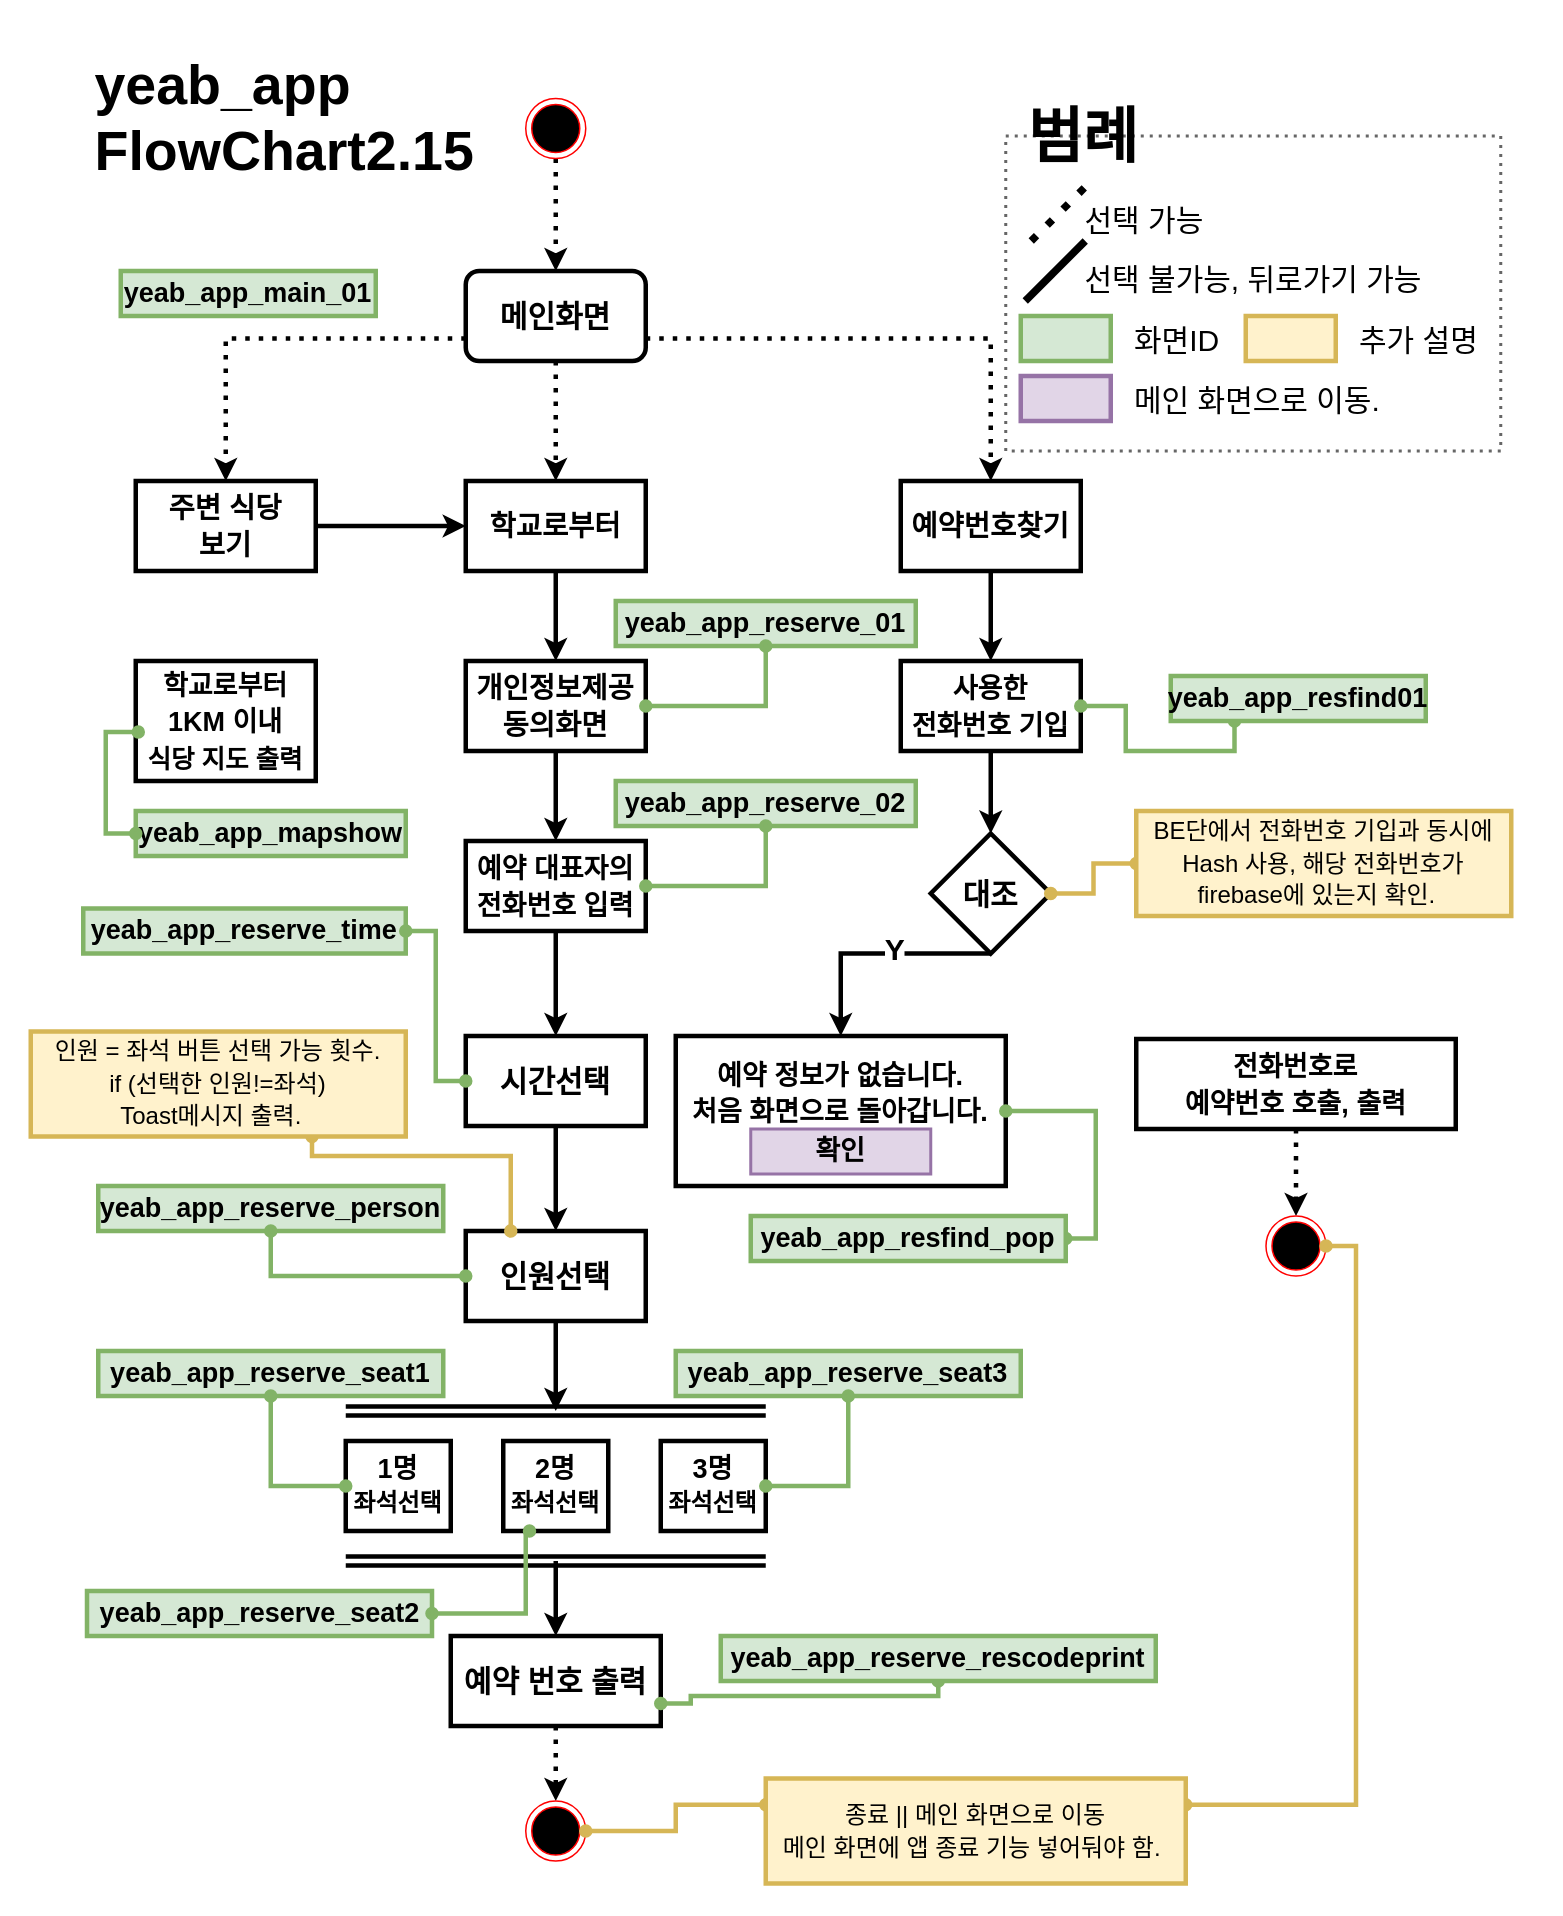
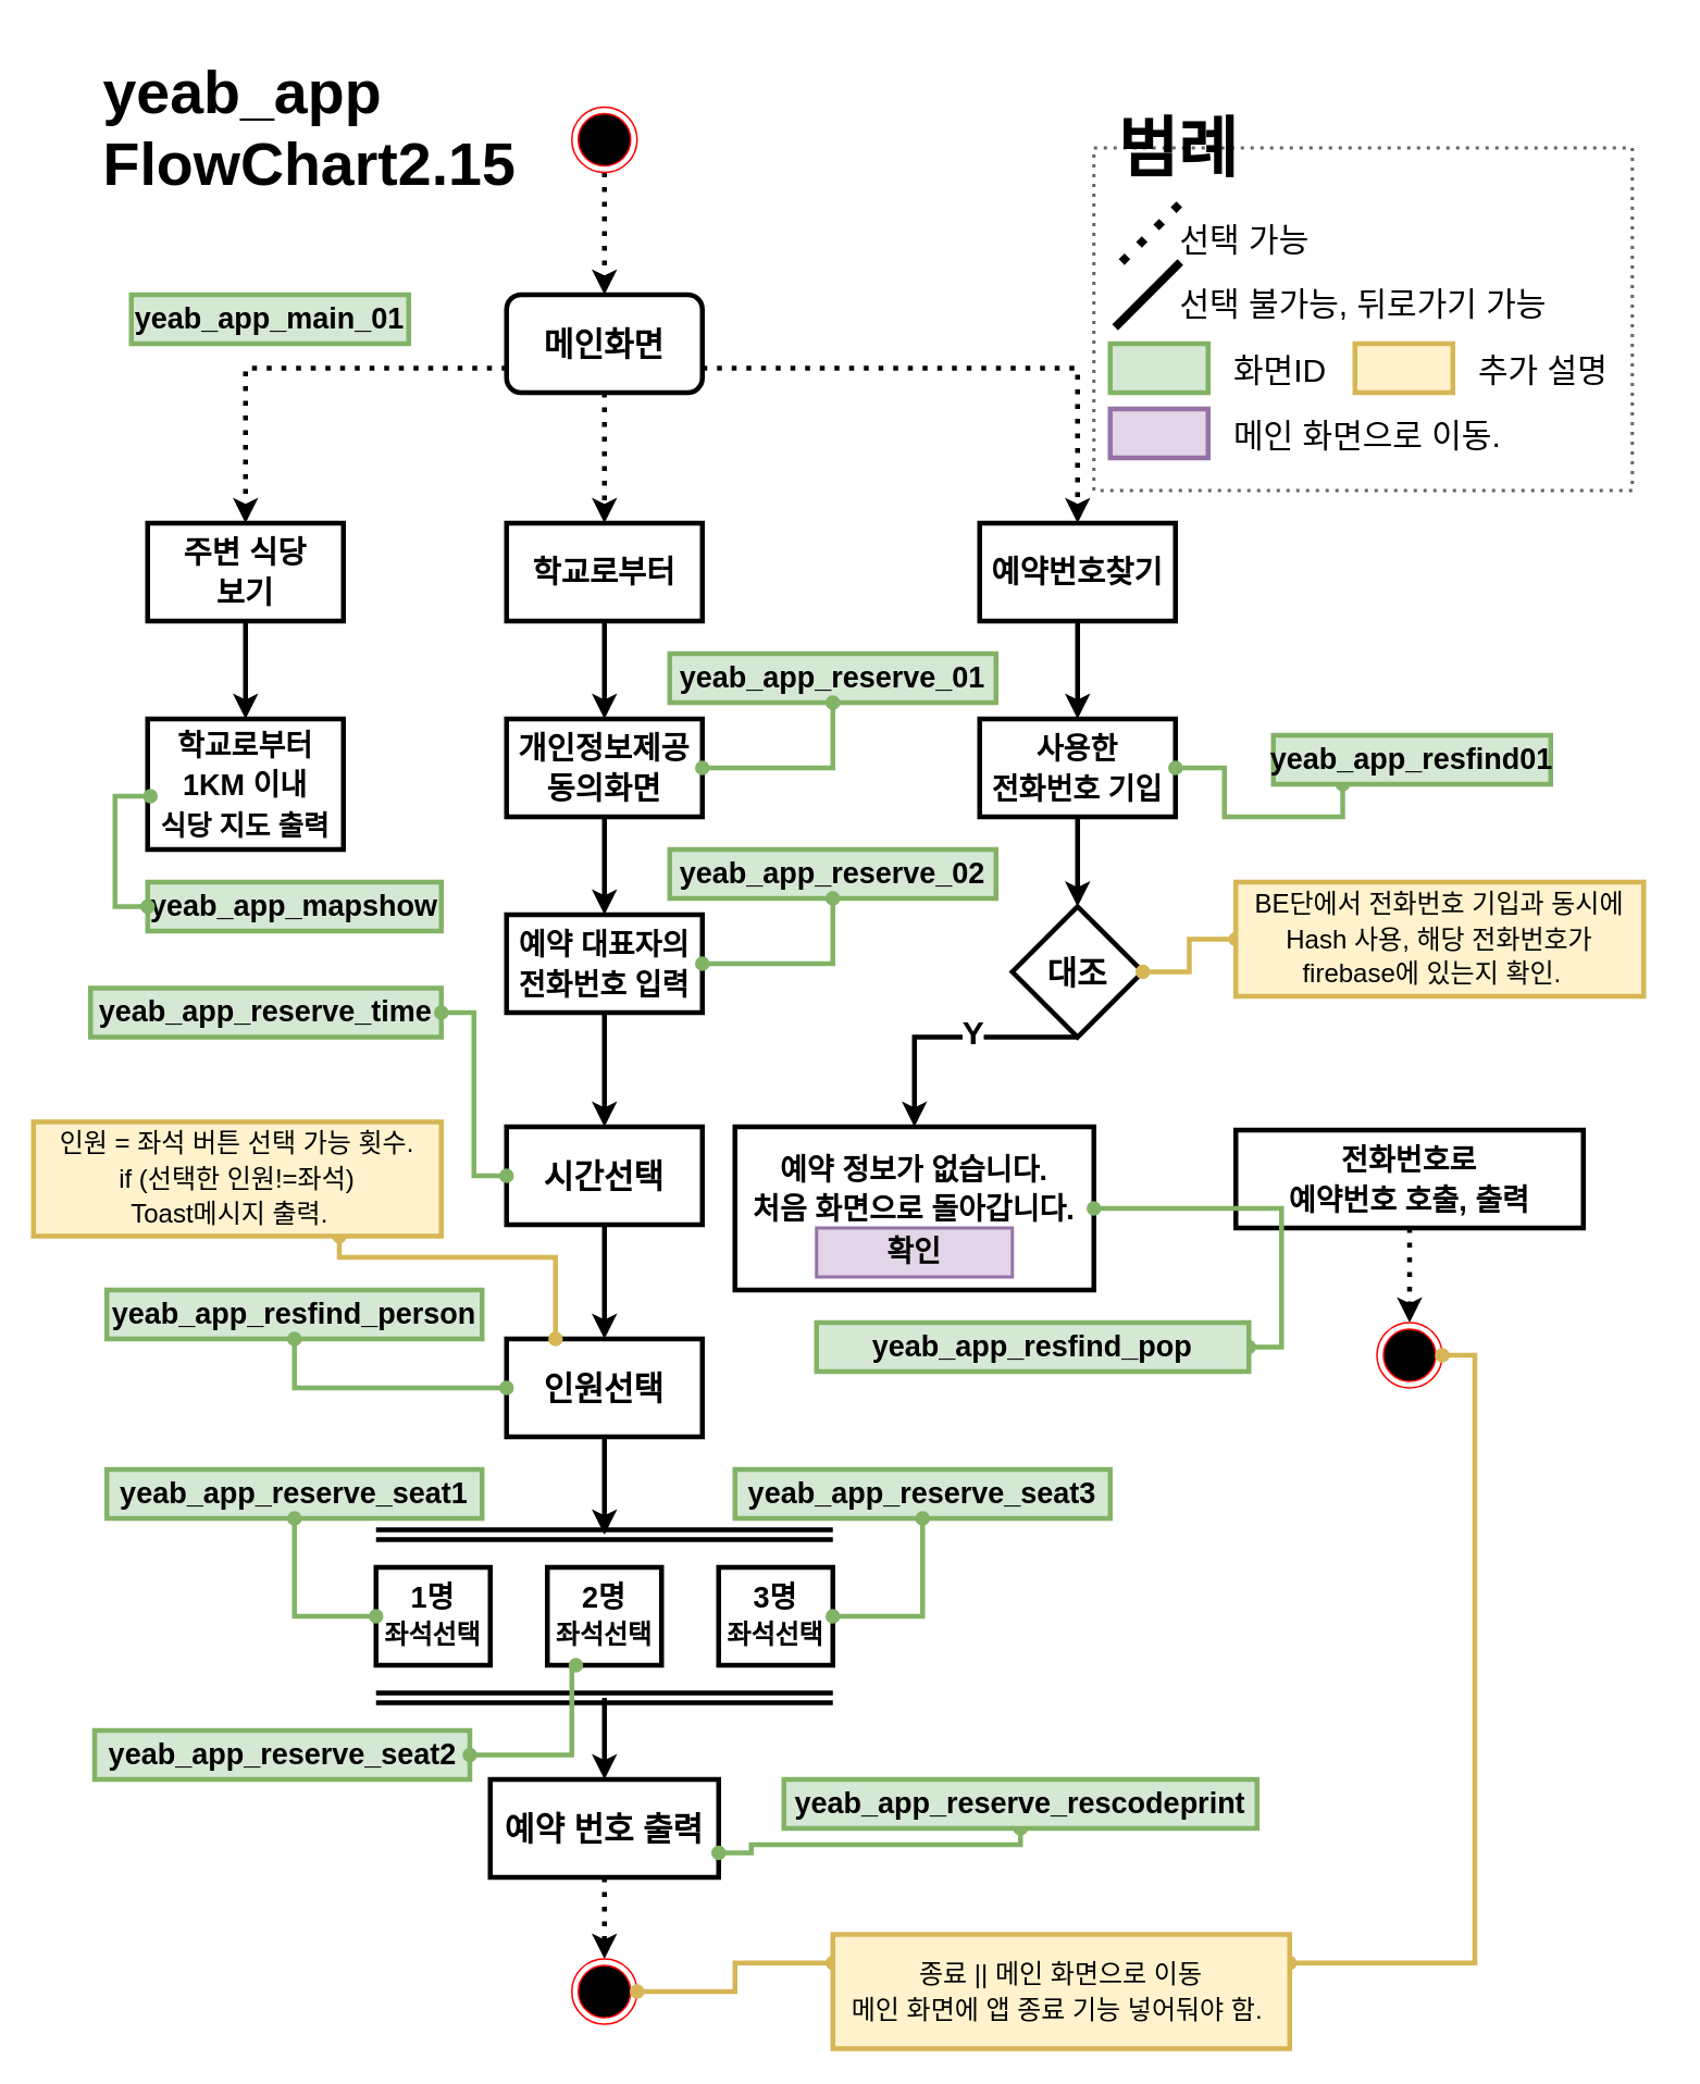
- <mxCell id="10" value="" style="edgeStyle=orthogonalEdgeStyle;rounded=0;orthogonalLoop=1;jettySize=auto;html=1;strokeWidth=3;" parent="1" source="11" target="7" edge="1"><mxGeometry relative="1" as="geometry" /></mxCell>
+ <mxCell id="10" value="" style="edgeStyle=orthogonalEdgeStyle;rounded=0;orthogonalLoop=1;jettySize=auto;html=1;strokeWidth=3;" parent="1" source="11" target="19" edge="1"><mxGeometry relative="1" as="geometry" /></mxCell>
- <mxCell id="48" value="&lt;b&gt;yeab_app_reserve_person&lt;/b&gt;" style="rounded=0;whiteSpace=wrap;html=1;fontSize=18;fillColor=#d5e8d4;strokeColor=#82b366;strokeWidth=3;" parent="1" vertex="1"><mxGeometry x="65" y="790" width="230" height="30" as="geometry" /></mxCell>
+ <mxCell id="48" value="&lt;b&gt;yeab_app_resfind_person&lt;/b&gt;" style="rounded=0;whiteSpace=wrap;html=1;fontSize=18;fillColor=#d5e8d4;strokeColor=#82b366;strokeWidth=3;" parent="1" vertex="1"><mxGeometry x="65" y="790" width="230" height="30" as="geometry" /></mxCell>
- <mxCell id="52" value="&lt;b&gt;yeab_app_resfind_pop&lt;/b&gt;" style="rounded=0;whiteSpace=wrap;html=1;fontSize=18;fillColor=#d5e8d4;strokeColor=#82b366;strokeWidth=3;" parent="1" vertex="1"><mxGeometry x="500" y="810" width="210" height="30" as="geometry" /></mxCell>
+ <mxCell id="52" value="&lt;b&gt;yeab_app_resfind_pop&lt;/b&gt;" style="rounded=0;whiteSpace=wrap;html=1;fontSize=18;fillColor=#d5e8d4;strokeColor=#82b366;strokeWidth=3;" parent="1" vertex="1"><mxGeometry x="500" y="810" width="265" height="30" as="geometry" /></mxCell>
